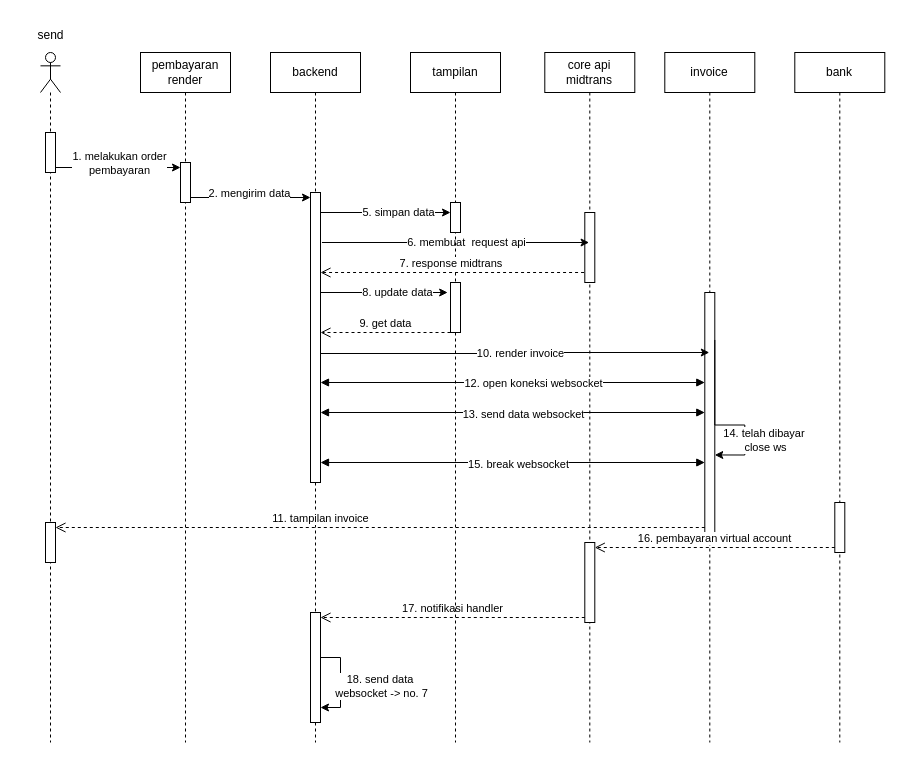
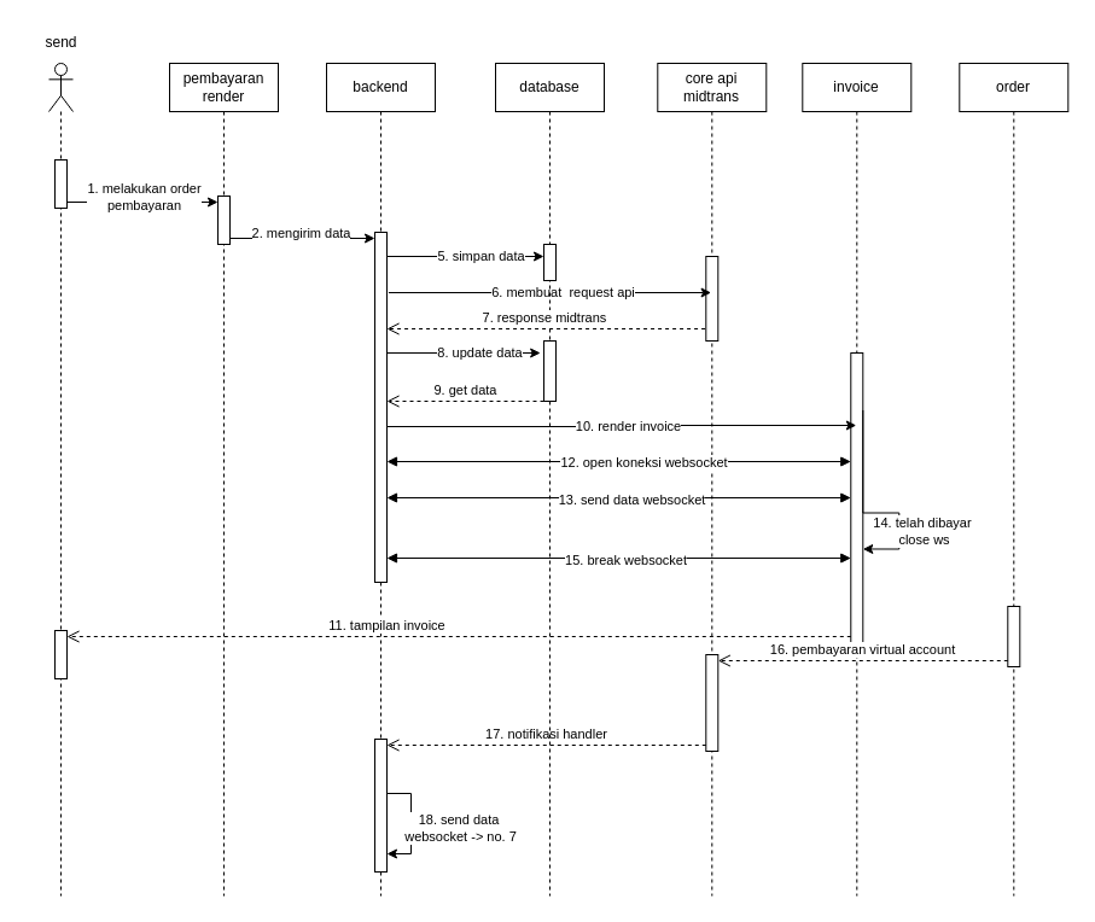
- <mxCell id="37" value="tampilan" style="shape=umlLifeline;perimeter=lifelinePerimeter;whiteSpace=wrap;html=1;container=1;dropTarget=0;collapsible=0;recursiveResize=0;outlineConnect=0;portConstraint=eastwest;newEdgeStyle={&quot;curved&quot;:0,&quot;rounded&quot;:0};" vertex="1" parent="1"><mxGeometry x="410" y="52" width="90" height="690" as="geometry" /></mxCell>
+ <mxCell id="37" value="database" style="shape=umlLifeline;perimeter=lifelinePerimeter;whiteSpace=wrap;html=1;container=1;dropTarget=0;collapsible=0;recursiveResize=0;outlineConnect=0;portConstraint=eastwest;newEdgeStyle={&quot;curved&quot;:0,&quot;rounded&quot;:0};" vertex="1" parent="1"><mxGeometry x="410" y="52" width="90" height="690" as="geometry" /></mxCell>
- <mxCell id="13" value="bank" style="shape=umlLifeline;perimeter=lifelinePerimeter;whiteSpace=wrap;html=1;container=1;dropTarget=0;collapsible=0;recursiveResize=0;outlineConnect=0;portConstraint=eastwest;newEdgeStyle={&quot;curved&quot;:0,&quot;rounded&quot;:0};" parent="1" vertex="1"><mxGeometry x="794.3" y="52" width="90" height="690" as="geometry" /></mxCell>
+ <mxCell id="13" value="order" style="shape=umlLifeline;perimeter=lifelinePerimeter;whiteSpace=wrap;html=1;container=1;dropTarget=0;collapsible=0;recursiveResize=0;outlineConnect=0;portConstraint=eastwest;newEdgeStyle={&quot;curved&quot;:0,&quot;rounded&quot;:0};" parent="1" vertex="1"><mxGeometry x="794.3" y="52" width="90" height="690" as="geometry" /></mxCell>
